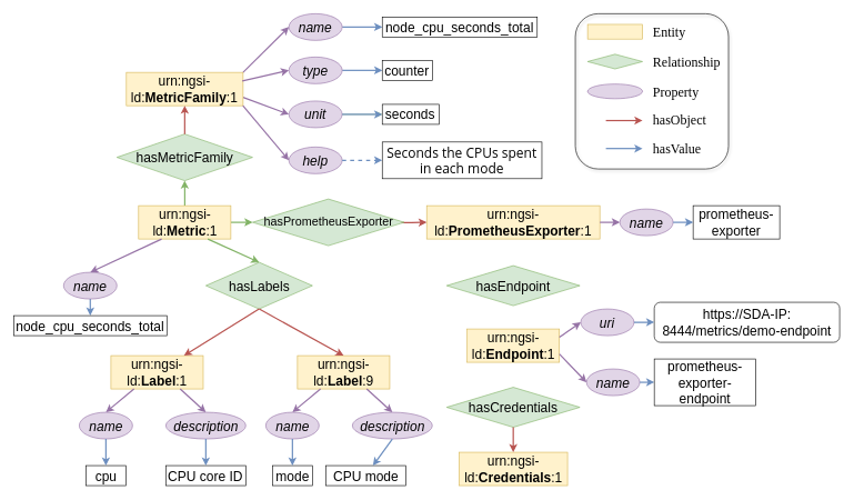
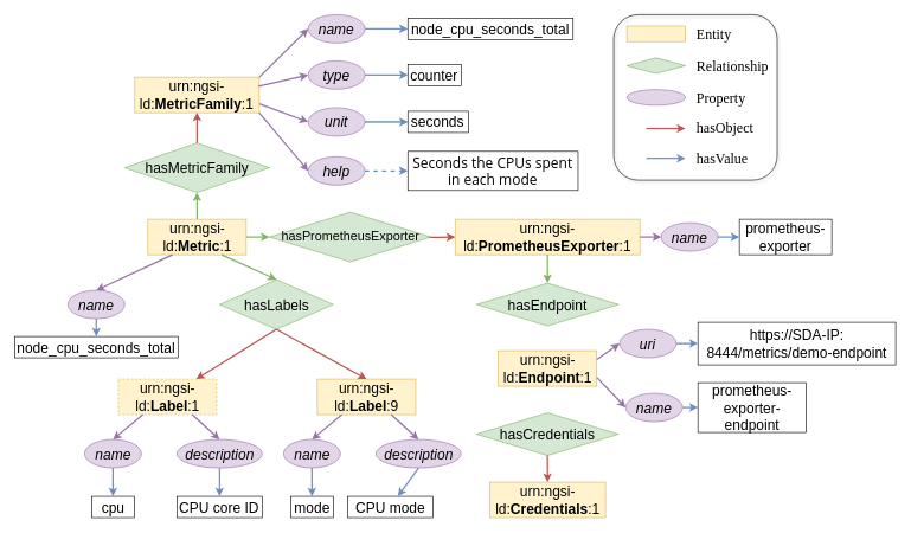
+ <mxCell id="21" value="" style="edgeStyle=orthogonalEdgeStyle;rounded=1;orthogonalLoop=1;jettySize=auto;html=1;endArrow=classic;fontFamily=Helvetica;fontSize=16;strokeColor=#82b366;strokeWidth=2;fillColor=#d5e8d4;exitX=0.5;exitY=1;exitDx=0;exitDy=0;entryX=0.5;entryY=0;entryDx=0;entryDy=0;" parent="1" source="22" target="25" edge="1"><mxGeometry relative="1" as="geometry"><mxPoint x="752.82" y="368" as="sourcePoint" /></mxGeometry></mxCell>
- <mxCell id="7" value="https://SDA-IP:&lt;br&gt;8444/metrics/demo-endpoint" style="html=1;align=center;fontSize=20;whiteSpace=wrap;rounded=1;" parent="1" vertex="1"><mxGeometry x="981.69" y="453" width="278.31" height="60" as="geometry" /></mxCell>
+ <mxCell id="7" value="https://SDA-IP:&lt;br&gt;8444/metrics/demo-endpoint" style="html=1;align=center;fontSize=20;whiteSpace=wrap;" parent="1" vertex="1"><mxGeometry x="981.69" y="453" width="278.31" height="60" as="geometry" /></mxCell>
- <mxCell id="62" value="urn:ngsi-ld:&lt;b&gt;Label&lt;/b&gt;:1" style="whiteSpace=wrap;html=1;align=center;fillColor=#fff2cc;strokeColor=#d6b656;fontSize=20;" parent="1" vertex="1"><mxGeometry x="166.07" y="533" width="138.5" height="50" as="geometry" /></mxCell>
+ <mxCell id="62" value="urn:ngsi-ld:&lt;b&gt;Label&lt;/b&gt;:1" style="whiteSpace=wrap;html=1;align=center;fillColor=#fff2cc;strokeColor=#d6b656;fontSize=20;dashed=1;" parent="1" vertex="1"><mxGeometry x="166.07" y="533" width="138.5" height="50" as="geometry" /></mxCell>
